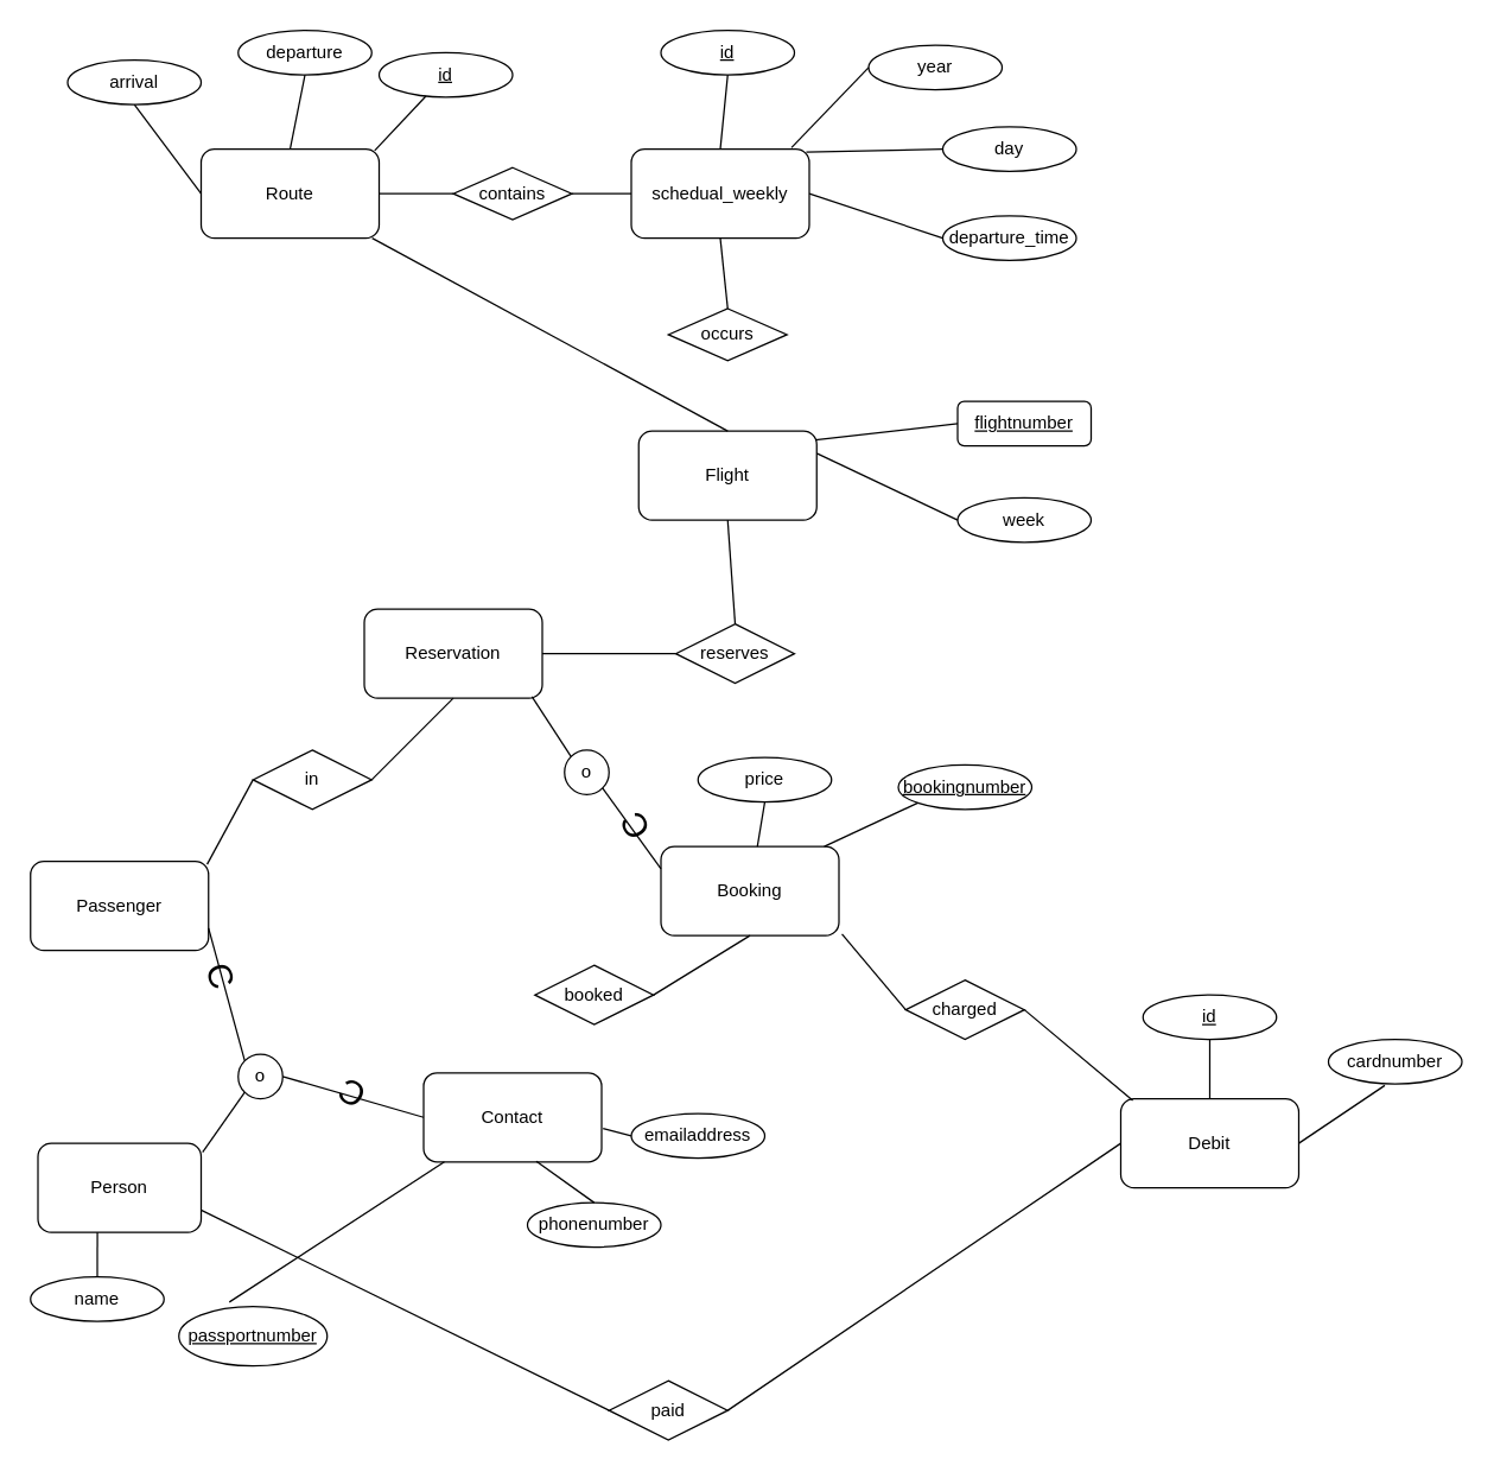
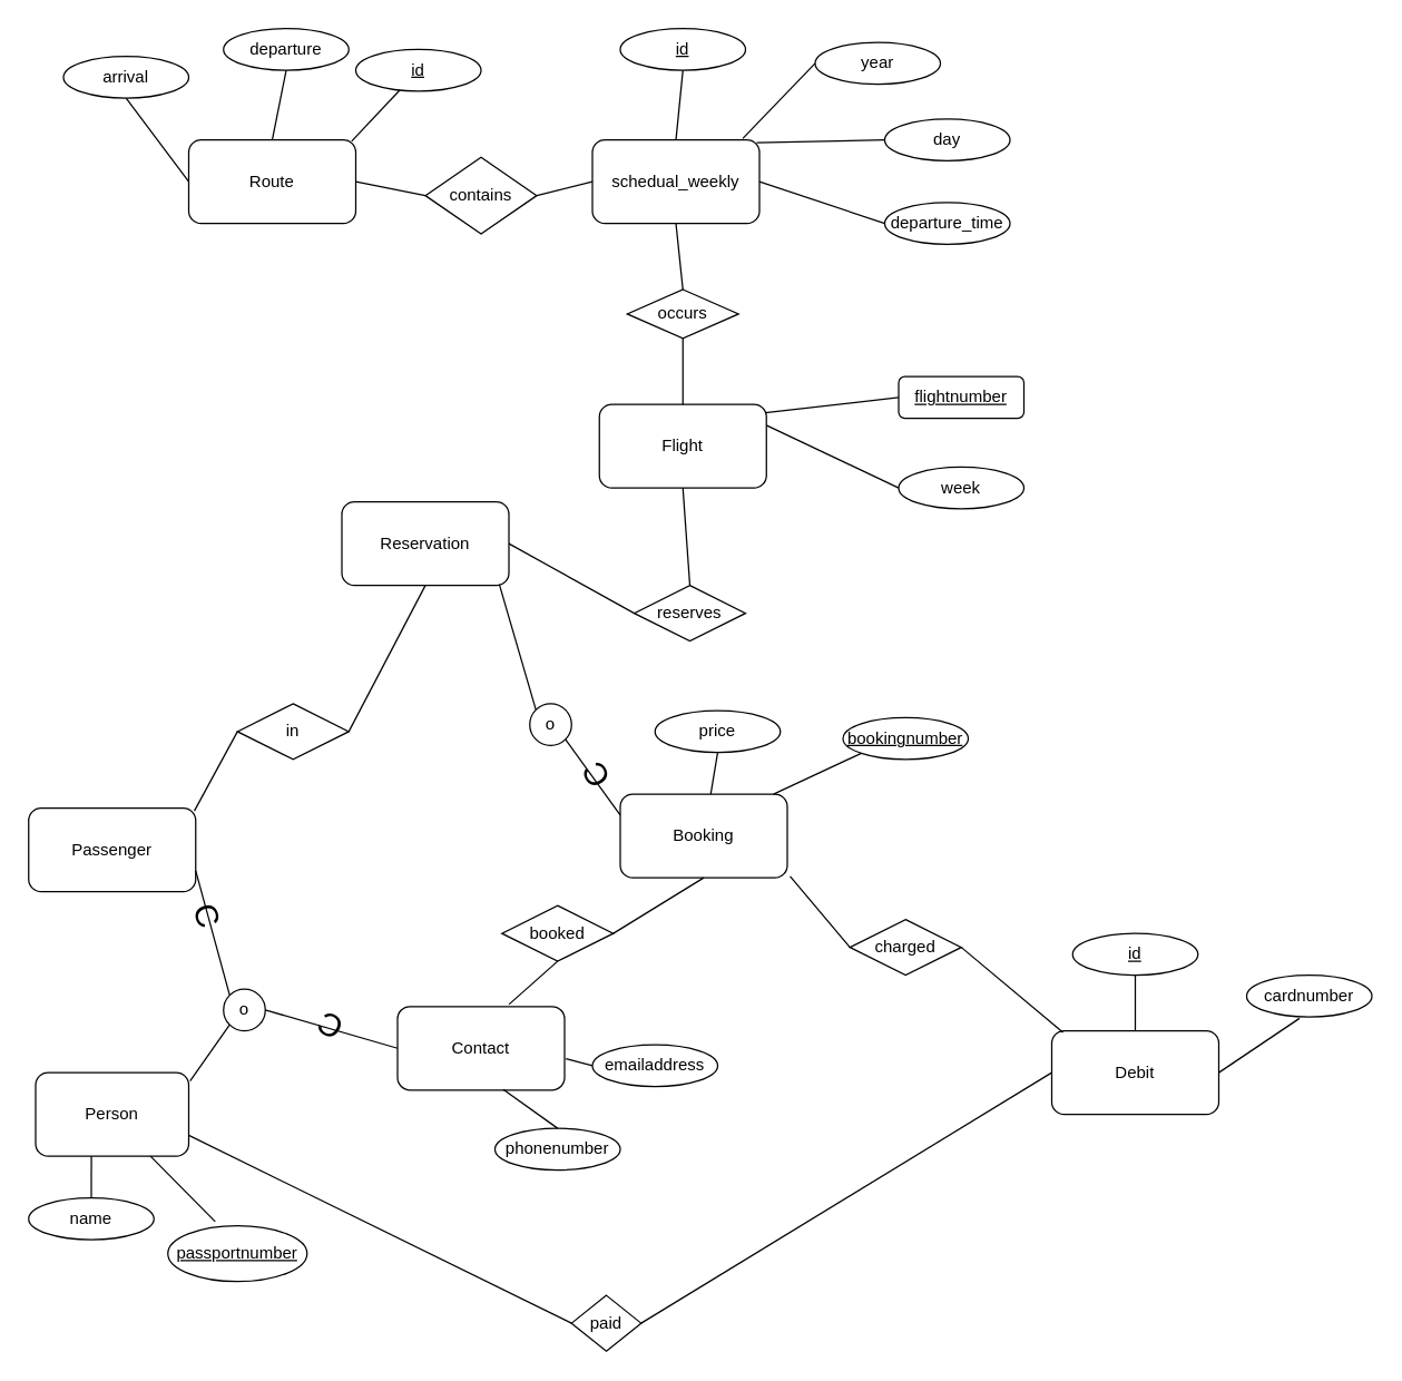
- <mxCell id="14" value="contains" style="rhombus;whiteSpace=wrap;html=1;" vertex="1" parent="1"><mxGeometry x="305" y="112.5" width="80" height="35" as="geometry" /></mxCell>
+ <mxCell id="14" value="contains" style="rhombus;whiteSpace=wrap;html=1;" vertex="1" parent="1"><mxGeometry x="305" y="112.5" width="80" height="55" as="geometry" /></mxCell>
- <mxCell id="65" value="" style="endArrow=none;html=1;exitX=0.5;exitY=0;exitDx=0;exitDy=0;" edge="1" parent="1" source="5" target="2"><mxGeometry width="50" height="50" relative="1" as="geometry"><mxPoint x="665" y="370" as="sourcePoint" /><mxPoint x="570" y="325" as="targetPoint" /></mxGeometry></mxCell>
+ <mxCell id="65" value="" style="endArrow=none;html=1;entryX=0.5;entryY=1;entryDx=0;entryDy=0;exitX=0.5;exitY=0;exitDx=0;exitDy=0;" edge="1" parent="1" source="5" target="15"><mxGeometry width="50" height="50" relative="1" as="geometry"><mxPoint x="665" y="370" as="sourcePoint" /><mxPoint x="570" y="325" as="targetPoint" /></mxGeometry></mxCell>
- <mxCell id="16" value="Reservation" style="rounded=1;whiteSpace=wrap;html=1;" vertex="1" parent="1"><mxGeometry x="245" y="410" width="120" height="60" as="geometry" /></mxCell>
+ <mxCell id="16" value="Reservation" style="rounded=1;whiteSpace=wrap;html=1;" vertex="1" parent="1"><mxGeometry x="245" y="360" width="120" height="60" as="geometry" /></mxCell>
+ <mxCell id="50" value="" style="endArrow=none;html=1;entryX=0.5;entryY=1;entryDx=0;entryDy=0;exitX=0.667;exitY=-0.025;exitDx=0;exitDy=0;exitPerimeter=0;" edge="1" parent="1" source="25" target="28"><mxGeometry width="50" height="50" relative="1" as="geometry"><mxPoint x="145.99" y="786" as="sourcePoint" /><mxPoint x="174.393" y="745.607" as="targetPoint" /></mxGeometry></mxCell>
- <mxCell id="60" value="" style="endArrow=none;html=1;exitX=0.34;exitY=-0.075;exitDx=0;exitDy=0;exitPerimeter=0;" edge="1" parent="1" source="21" target="25"><mxGeometry width="50" height="50" relative="1" as="geometry"><mxPoint x="155.99" y="796" as="sourcePoint" /><mxPoint x="184.393" y="755.607" as="targetPoint" /></mxGeometry></mxCell>
+ <mxCell id="60" value="" style="endArrow=none;html=1;entryX=0.75;entryY=1;entryDx=0;entryDy=0;exitX=0.34;exitY=-0.075;exitDx=0;exitDy=0;exitPerimeter=0;" edge="1" parent="1" source="21" target="18"><mxGeometry width="50" height="50" relative="1" as="geometry"><mxPoint x="155.99" y="796" as="sourcePoint" /><mxPoint x="184.393" y="755.607" as="targetPoint" /></mxGeometry></mxCell>
- <mxCell id="34" value="paid" style="rhombus;whiteSpace=wrap;html=1;" vertex="1" parent="1"><mxGeometry x="410" y="930" width="80" height="40" as="geometry" /></mxCell>
+ <mxCell id="34" value="paid" style="rhombus;whiteSpace=wrap;html=1;" vertex="1" parent="1"><mxGeometry x="410" y="930" width="50" height="40" as="geometry" /></mxCell>
